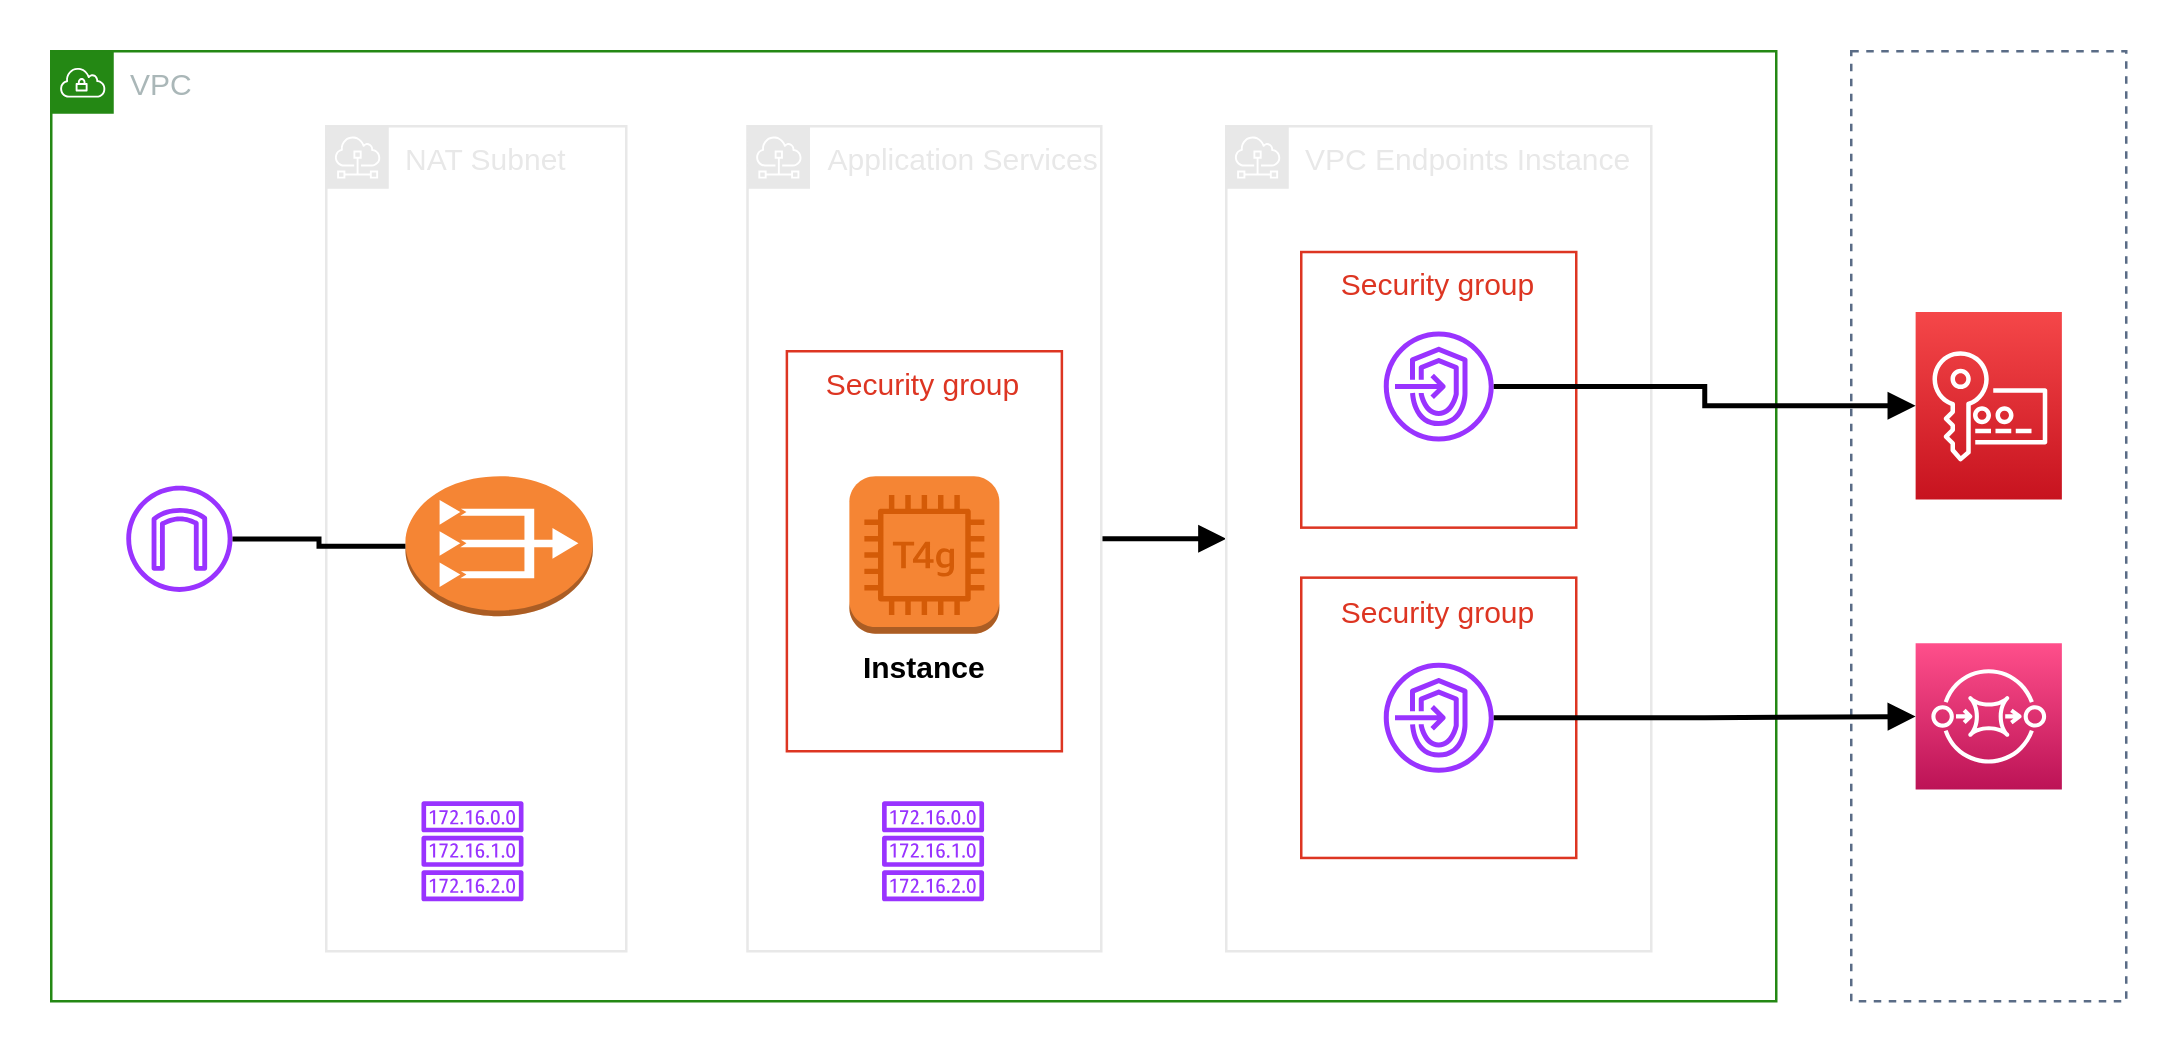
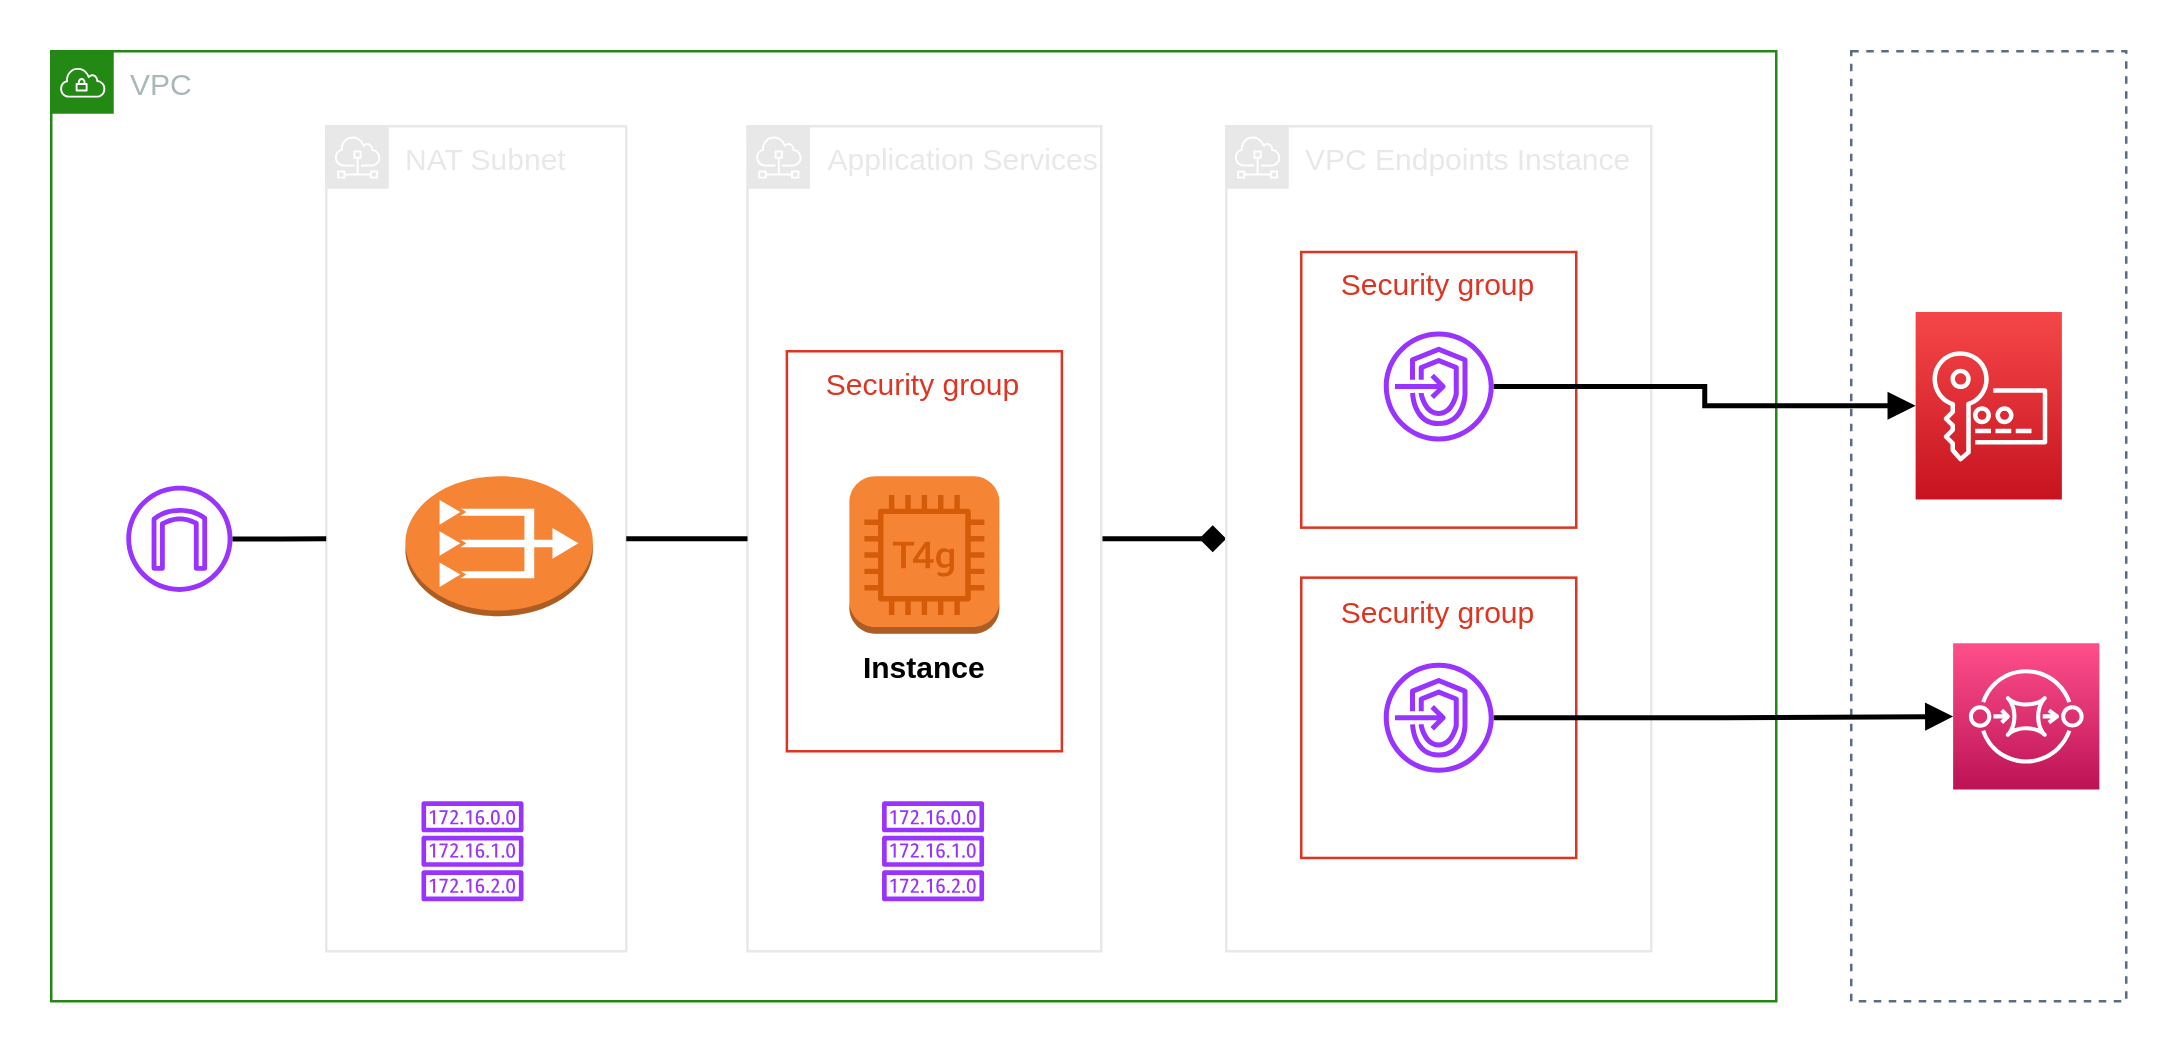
+ <mxCell id="20" style="edgeStyle=orthogonalEdgeStyle;rounded=0;orthogonalLoop=1;jettySize=auto;html=1;strokeWidth=2;endArrow=none;endFill=0;" parent="1" source="4" target="10" edge="1"><mxGeometry relative="1" as="geometry"><mxPoint x="503" y="252" as="sourcePoint" /><mxPoint x="590" y="252" as="targetPoint" /></mxGeometry></mxCell>
- <mxCell id="9" style="edgeStyle=orthogonalEdgeStyle;rounded=0;orthogonalLoop=1;jettySize=auto;html=1;strokeWidth=2;endArrow=block;endFill=1;" parent="1" source="10" target="11" edge="1"><mxGeometry relative="1" as="geometry" /></mxCell>
+ <mxCell id="9" style="edgeStyle=orthogonalEdgeStyle;rounded=0;orthogonalLoop=1;jettySize=auto;html=1;strokeWidth=2;endArrow=diamond;endFill=1;" parent="1" source="10" target="11" edge="1"><mxGeometry relative="1" as="geometry" /></mxCell>
- <mxCell id="6" style="edgeStyle=orthogonalEdgeStyle;rounded=0;orthogonalLoop=1;jettySize=auto;html=1;strokeWidth=2;endArrow=none;endFill=0;" parent="2" source="3" target="5" edge="1"><mxGeometry relative="1" as="geometry"><mxPoint x="260" y="232" as="sourcePoint" /><mxPoint x="350" y="232" as="targetPoint" /></mxGeometry></mxCell>
+ <mxCell id="6" style="edgeStyle=orthogonalEdgeStyle;rounded=0;orthogonalLoop=1;jettySize=auto;html=1;strokeWidth=2;endArrow=none;endFill=0;" parent="2" source="3" target="4" edge="1"><mxGeometry relative="1" as="geometry"><mxPoint x="260" y="232" as="sourcePoint" /><mxPoint x="350" y="232" as="targetPoint" /></mxGeometry></mxCell>
- <mxCell id="18" value="SQS" style="sketch=0;points=[[0,0,0],[0.25,0,0],[0.5,0,0],[0.75,0,0],[1,0,0],[0,1,0],[0.25,1,0],[0.5,1,0],[0.75,1,0],[1,1,0],[0,0.25,0],[0,0.5,0],[0,0.75,0],[1,0.25,0],[1,0.5,0],[1,0.75,0]];outlineConnect=0;fontColor=#FFFFFF;gradientColor=#FF4F8B;gradientDirection=north;fillColor=#BC1356;strokeColor=#ffffff;dashed=0;verticalLabelPosition=bottom;verticalAlign=top;align=center;html=1;fontSize=12;fontStyle=1;aspect=fixed;shape=mxgraph.aws4.resourceIcon;resIcon=mxgraph.aws4.sqs;" parent="1" vertex="1"><mxGeometry x="765.75" y="256.81" width="58.5" height="58.5" as="geometry" /></mxCell>
+ <mxCell id="18" value="SQS" style="sketch=0;points=[[0,0,0],[0.25,0,0],[0.5,0,0],[0.75,0,0],[1,0,0],[0,1,0],[0.25,1,0],[0.5,1,0],[0.75,1,0],[1,1,0],[0,0.25,0],[0,0.5,0],[0,0.75,0],[1,0.25,0],[1,0.5,0],[1,0.75,0]];outlineConnect=0;fontColor=#FFFFFF;gradientColor=#FF4F8B;gradientDirection=north;fillColor=#BC1356;strokeColor=#ffffff;dashed=0;verticalLabelPosition=bottom;verticalAlign=top;align=center;html=1;fontSize=12;fontStyle=1;aspect=fixed;shape=mxgraph.aws4.resourceIcon;resIcon=mxgraph.aws4.sqs;" parent="1" vertex="1"><mxGeometry x="780.75" y="256.81" width="58.5" height="58.5" as="geometry" /></mxCell>
